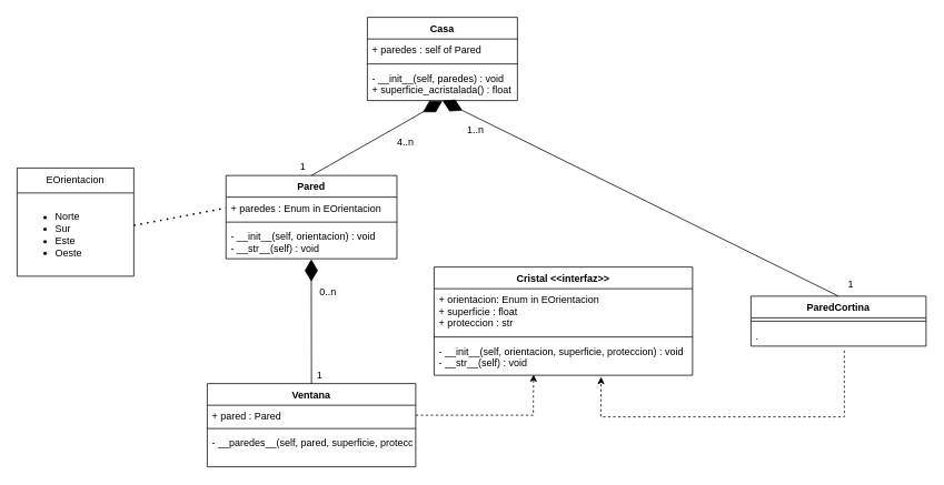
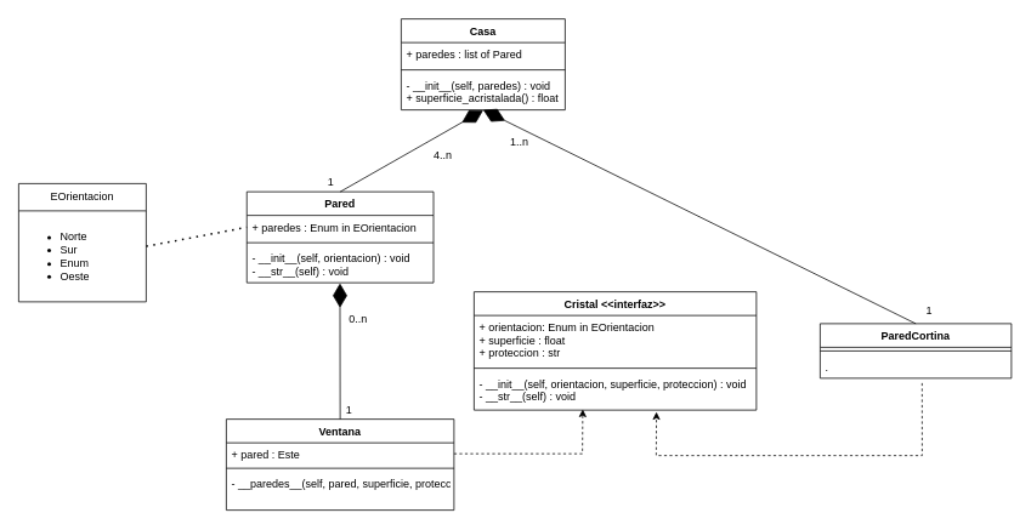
- <mxCell id="3" value="+ paredes : self of Pared" style="text;strokeColor=none;fillColor=none;align=left;verticalAlign=top;spacingLeft=4;spacingRight=4;overflow=hidden;rotatable=0;points=[[0,0.5],[1,0.5]];portConstraint=eastwest;rounded=0;" parent="2" vertex="1"><mxGeometry y="26" width="180" height="26" as="geometry" /></mxCell>
+ <mxCell id="3" value="+ paredes : list of Pared" style="text;strokeColor=none;fillColor=none;align=left;verticalAlign=top;spacingLeft=4;spacingRight=4;overflow=hidden;rotatable=0;points=[[0,0.5],[1,0.5]];portConstraint=eastwest;rounded=0;" parent="2" vertex="1"><mxGeometry y="26" width="180" height="26" as="geometry" /></mxCell>
- <mxCell id="11" value="&lt;ul&gt;&lt;li&gt;Norte&lt;/li&gt;&lt;li&gt;Sur&lt;/li&gt;&lt;li&gt;Este&lt;/li&gt;&lt;li&gt;Oeste&lt;/li&gt;&lt;/ul&gt;" style="text;strokeColor=none;fillColor=none;align=left;verticalAlign=middle;spacingLeft=4;spacingRight=4;overflow=hidden;points=[[0,0.5],[1,0.5]];portConstraint=eastwest;rotatable=0;whiteSpace=wrap;html=1;rounded=0;" parent="10" vertex="1"><mxGeometry y="30" width="140" height="100" as="geometry" /></mxCell>
+ <mxCell id="11" value="&lt;ul&gt;&lt;li&gt;Norte&lt;/li&gt;&lt;li&gt;Sur&lt;/li&gt;&lt;li&gt;Enum&lt;/li&gt;&lt;li&gt;Oeste&lt;/li&gt;&lt;/ul&gt;" style="text;strokeColor=none;fillColor=none;align=left;verticalAlign=middle;spacingLeft=4;spacingRight=4;overflow=hidden;points=[[0,0.5],[1,0.5]];portConstraint=eastwest;rotatable=0;whiteSpace=wrap;html=1;rounded=0;" parent="10" vertex="1"><mxGeometry y="30" width="140" height="100" as="geometry" /></mxCell>
- <mxCell id="13" value="+ pared : Pared" style="text;strokeColor=none;fillColor=none;align=left;verticalAlign=top;spacingLeft=4;spacingRight=4;overflow=hidden;rotatable=0;points=[[0,0.5],[1,0.5]];portConstraint=eastwest;rounded=0;" parent="12" vertex="1"><mxGeometry y="26" width="250" height="24" as="geometry" /></mxCell>
+ <mxCell id="13" value="+ pared : Este" style="text;strokeColor=none;fillColor=none;align=left;verticalAlign=top;spacingLeft=4;spacingRight=4;overflow=hidden;rotatable=0;points=[[0,0.5],[1,0.5]];portConstraint=eastwest;rounded=0;" parent="12" vertex="1"><mxGeometry y="26" width="250" height="24" as="geometry" /></mxCell>
